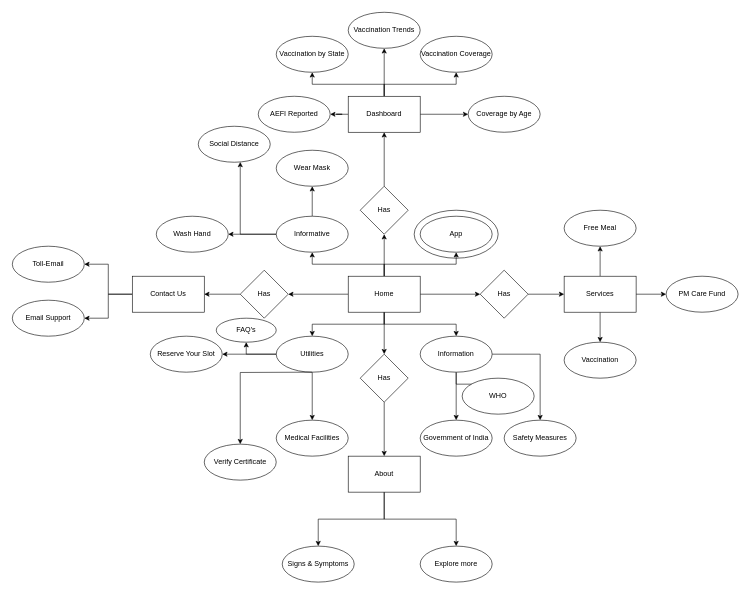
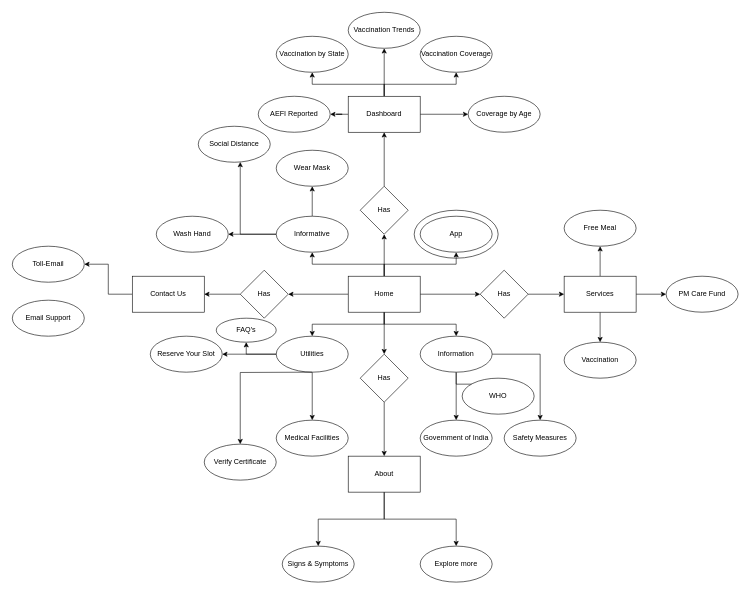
- <mxCell id="34" value="" style="edgeStyle=orthogonalEdgeStyle;rounded=0;orthogonalLoop=1;jettySize=auto;html=1;" edge="1" parent="1" source="35" target="54"><mxGeometry relative="1" as="geometry" /></mxCell>
